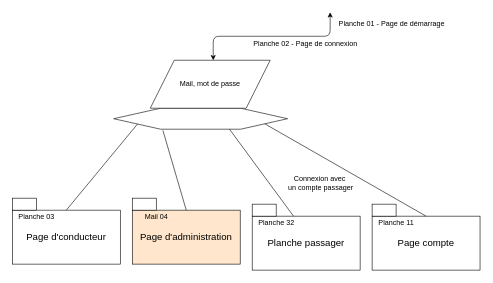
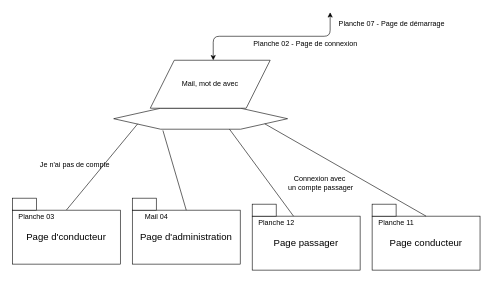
- <mxCell id="16" value="Planche 01 - Page de démarrage" style="text;html=1;strokeColor=none;fillColor=none;align=center;verticalAlign=middle;whiteSpace=wrap;rounded=0;" parent="1" vertex="1"><mxGeometry x="560" y="30" width="186" height="20" as="geometry" /></mxCell>
+ <mxCell id="16" value="Planche 07 - Page de démarrage" style="text;html=1;strokeColor=none;fillColor=none;align=center;verticalAlign=middle;whiteSpace=wrap;rounded=0;" parent="1" vertex="1"><mxGeometry x="560" y="30" width="186" height="20" as="geometry" /></mxCell>
- <mxCell id="3" value="Mail, mot de passe" style="shape=parallelogram;perimeter=parallelogramPerimeter;whiteSpace=wrap;html=1;" parent="1" vertex="1"><mxGeometry x="250" y="100" width="200" height="80" as="geometry" /></mxCell>
+ <mxCell id="3" value="Mail, mot de avec" style="shape=parallelogram;perimeter=parallelogramPerimeter;whiteSpace=wrap;html=1;" parent="1" vertex="1"><mxGeometry x="250" y="100" width="200" height="80" as="geometry" /></mxCell>
+ <mxCell id="9" value="Je n'ai pas de compte" style="text;html=1;resizable=0;autosize=1;align=center;verticalAlign=middle;points=[];fillColor=none;strokeColor=none;rounded=0;" parent="1" vertex="1"><mxGeometry x="59" y="260" width="130" height="29" as="geometry" /></mxCell>
- <mxCell id="21" value="&lt;font style=&quot;font-size: 12px&quot;&gt;Planche 32&lt;/font&gt;" style="text;html=1;resizable=0;autosize=1;align=center;verticalAlign=middle;points=[];fillColor=none;strokeColor=none;rounded=0;fontSize=16;" vertex="1" parent="18"><mxGeometry y="15" width="80" height="30" as="geometry" /></mxCell>
+ <mxCell id="21" value="&lt;font style=&quot;font-size: 12px&quot;&gt;Planche 12&lt;/font&gt;" style="text;html=1;resizable=0;autosize=1;align=center;verticalAlign=middle;points=[];fillColor=none;strokeColor=none;rounded=0;fontSize=16;" vertex="1" parent="18"><mxGeometry y="15" width="80" height="30" as="geometry" /></mxCell>
- <mxCell id="11" value="&lt;div&gt;Page d'administration&lt;/div&gt;" style="rounded=0;whiteSpace=wrap;html=1;fontSize=16;fillColor=#ffe6cc;" parent="10" vertex="1"><mxGeometry y="20" width="180" height="90" as="geometry" /></mxCell>
+ <mxCell id="11" value="&lt;div&gt;Page d'administration&lt;/div&gt;" style="rounded=0;whiteSpace=wrap;html=1;fontSize=16;" parent="10" vertex="1"><mxGeometry y="20" width="180" height="90" as="geometry" /></mxCell>
- <mxCell id="19" value="&lt;div&gt;Planche passager&lt;/div&gt;" style="rounded=0;whiteSpace=wrap;html=1;fontSize=16;" vertex="1" parent="18"><mxGeometry y="20" width="180" height="90" as="geometry" /></mxCell>
+ <mxCell id="19" value="&lt;div&gt;Page passager&lt;/div&gt;" style="rounded=0;whiteSpace=wrap;html=1;fontSize=16;" vertex="1" parent="18"><mxGeometry y="20" width="180" height="90" as="geometry" /></mxCell>
- <mxCell id="23" value="&lt;div&gt;Page compte&lt;/div&gt;" style="rounded=0;whiteSpace=wrap;html=1;fontSize=16;" vertex="1" parent="22"><mxGeometry y="20" width="180" height="90" as="geometry" /></mxCell>
+ <mxCell id="23" value="&lt;div&gt;Page conducteur&lt;/div&gt;" style="rounded=0;whiteSpace=wrap;html=1;fontSize=16;" vertex="1" parent="22"><mxGeometry y="20" width="180" height="90" as="geometry" /></mxCell>
